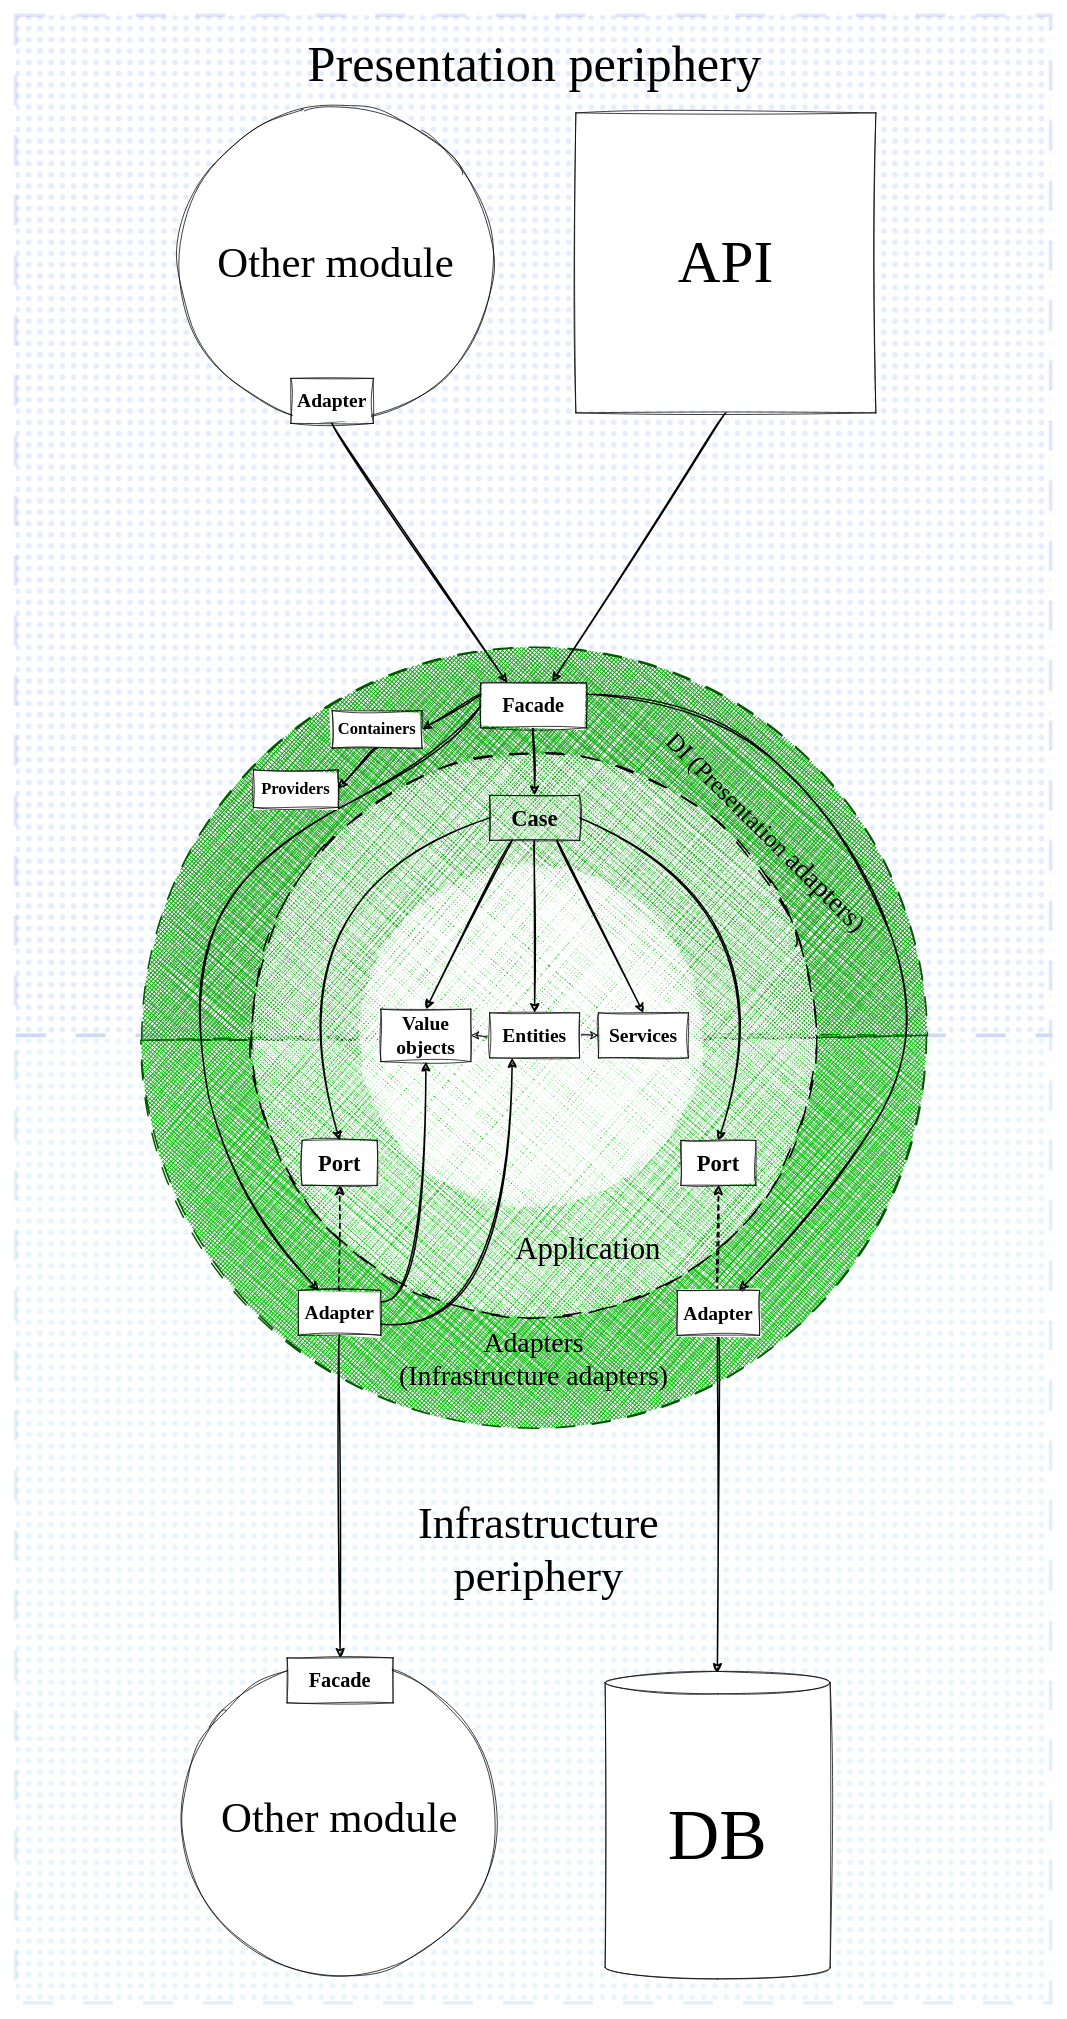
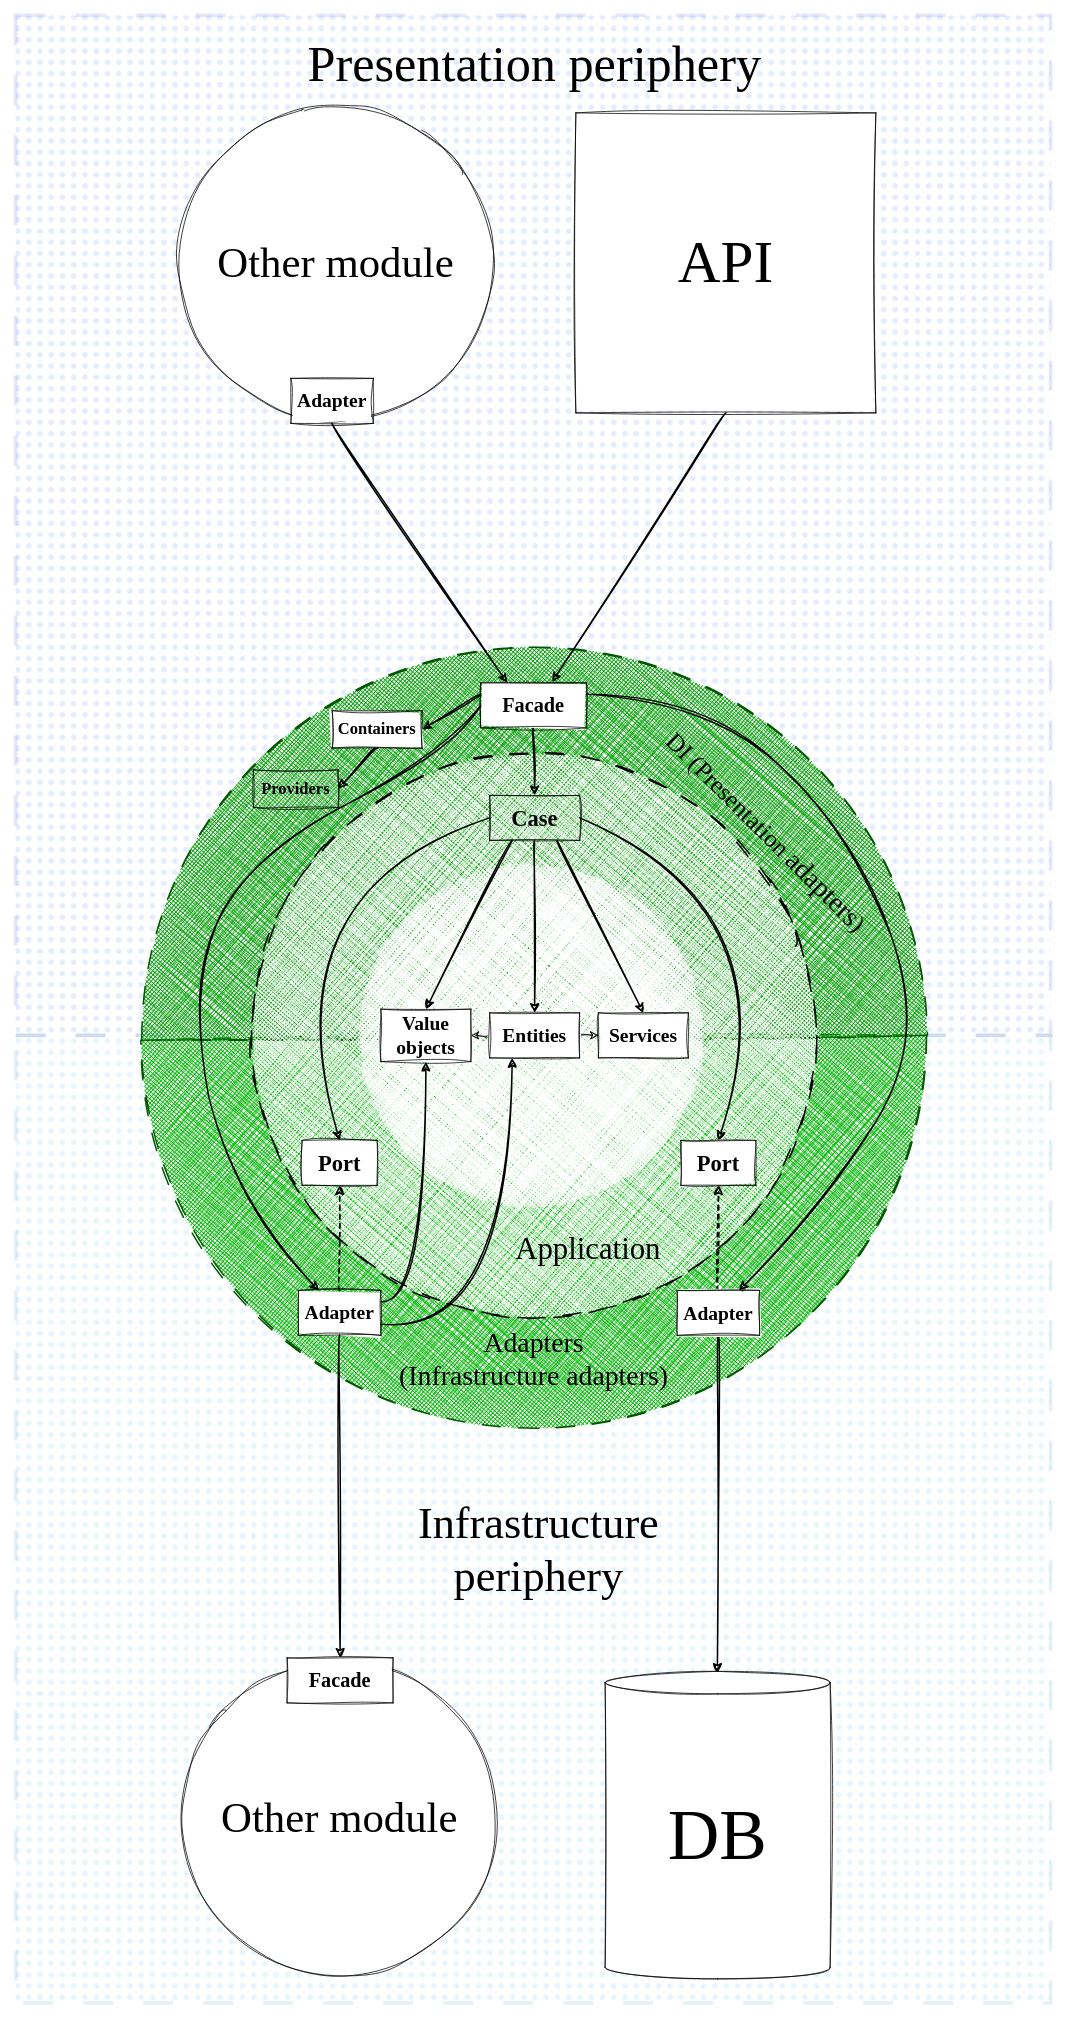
- <mxCell id="49" value="Providers" style="rounded=0;whiteSpace=wrap;html=1;sketch=1;hachureGap=4;jiggle=2;curveFitting=1;fontFamily=Architects Daughter;fontSource=https%3A%2F%2Ffonts.googleapis.com%2Fcss%3Ffamily%3DArchitects%2BDaughter;fontSize=22;fontStyle=1" vertex="1" parent="1"><mxGeometry x="337" y="1026" width="113" height="50" as="geometry" /></mxCell>
+ <mxCell id="49" value="Providers" style="rounded=0;whiteSpace=wrap;html=1;sketch=1;hachureGap=4;jiggle=2;curveFitting=1;fontFamily=Architects Daughter;fontSource=https%3A%2F%2Ffonts.googleapis.com%2Fcss%3Ffamily%3DArchitects%2BDaughter;fontSize=22;fontStyle=1;fillColor=#d5e8d4;" vertex="1" parent="1"><mxGeometry x="337" y="1026" width="113" height="50" as="geometry" /></mxCell>
